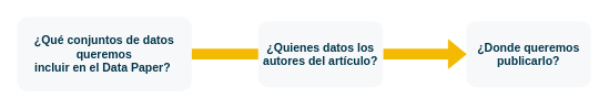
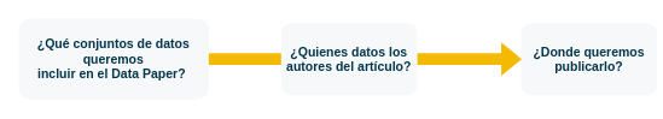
- <mxCell id="3" value="¿Donde queremos publicarlo?" style="whiteSpace=wrap;html=1;fontSize=14;fillColor=#F7F8F9;strokeColor=none;fontColor=#01364C;rounded=1;fontStyle=1;" vertex="1" parent="1"><mxGeometry x="560" y="25" width="150" height="80" as="geometry" /></mxCell>
+ <mxCell id="3" value="¿Donde queremos publicarlo?" style="whiteSpace=wrap;html=1;fontSize=14;fillColor=#F7F8F9;strokeColor=none;fontColor=#01364C;rounded=1;fontStyle=1;" vertex="1" parent="1"><mxGeometry x="575" y="25" width="150" height="80" as="geometry" /></mxCell>
